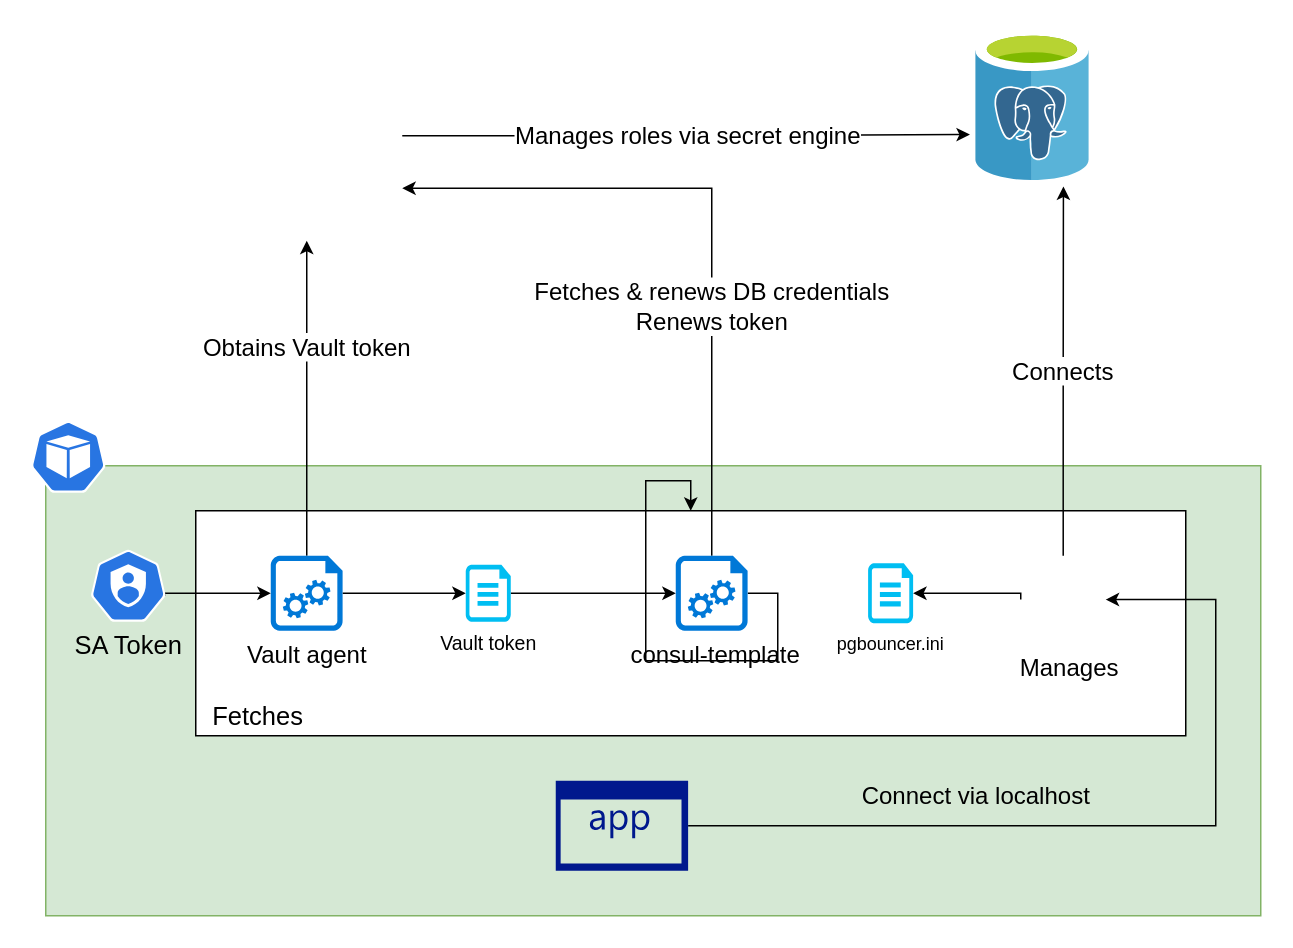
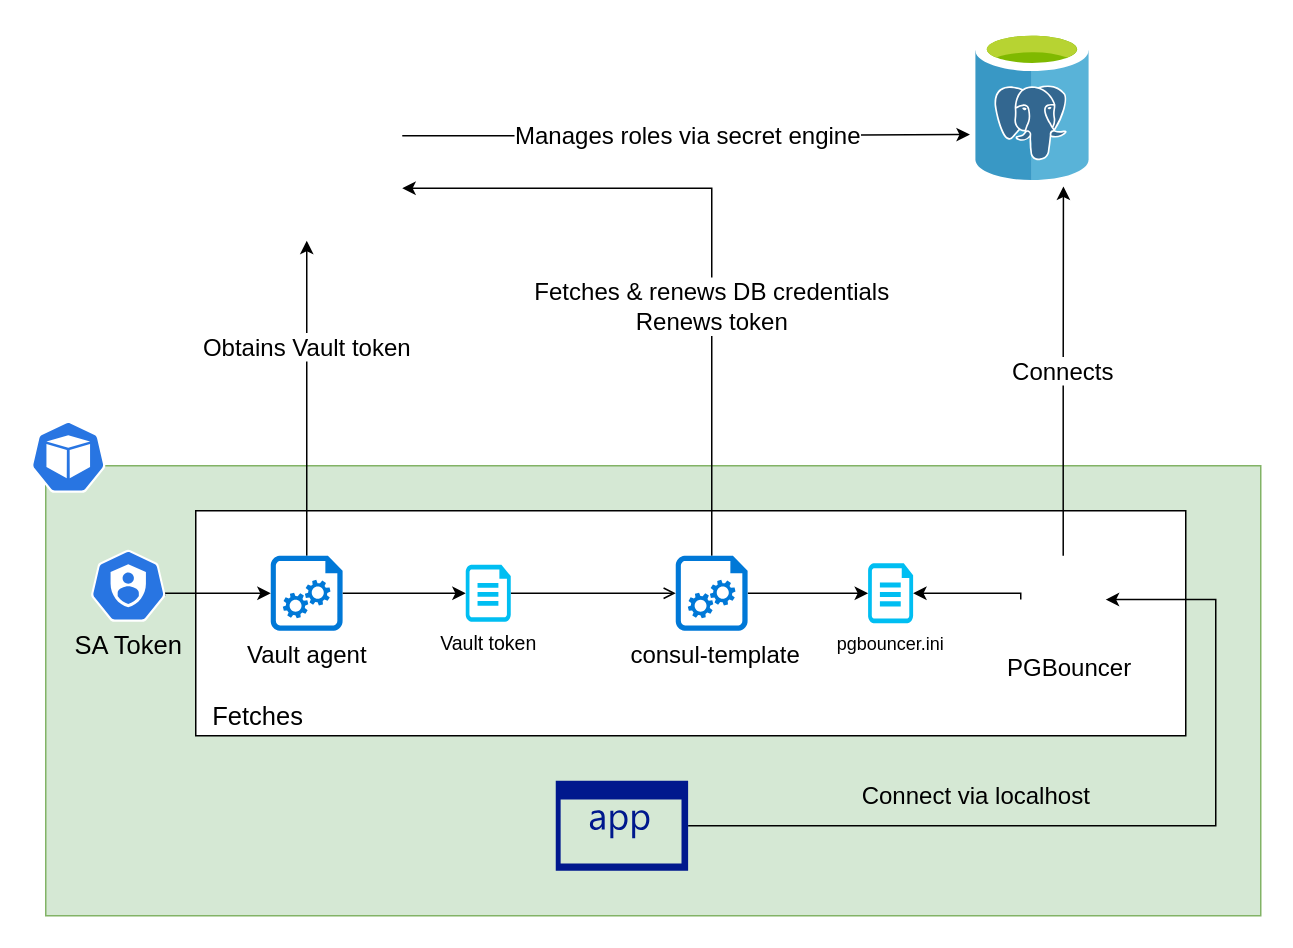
- <mxCell id="21" style="edgeStyle=orthogonalEdgeStyle;rounded=0;orthogonalLoop=1;jettySize=auto;html=1;exitX=1;exitY=0.5;exitDx=0;exitDy=0;exitPerimeter=0;entryX=0;entryY=0.5;entryDx=0;entryDy=0;entryPerimeter=0;fontSize=16;" edge="1" parent="1" source="22" target="15"><mxGeometry relative="1" as="geometry" /></mxCell>
+ <mxCell id="21" style="edgeStyle=orthogonalEdgeStyle;rounded=0;orthogonalLoop=1;jettySize=auto;html=1;exitX=1;exitY=0.5;exitDx=0;exitDy=0;exitPerimeter=0;entryX=0;entryY=0.5;entryDx=0;entryDy=0;entryPerimeter=0;fontSize=16;endArrow=open;" edge="1" parent="1" source="22" target="15"><mxGeometry relative="1" as="geometry" /></mxCell>
- <mxCell id="14" style="edgeStyle=orthogonalEdgeStyle;rounded=0;orthogonalLoop=1;jettySize=auto;html=1;exitX=1;exitY=0.5;exitDx=0;exitDy=0;exitPerimeter=0;fontSize=12;" edge="1" parent="1" source="15" target="3"><mxGeometry relative="1" as="geometry" /></mxCell>
+ <mxCell id="14" style="edgeStyle=orthogonalEdgeStyle;rounded=0;orthogonalLoop=1;jettySize=auto;html=1;exitX=1;exitY=0.5;exitDx=0;exitDy=0;exitPerimeter=0;fontSize=12;" edge="1" parent="1" source="15" target="23"><mxGeometry relative="1" as="geometry" /></mxCell>
- <mxCell id="9" value="  Manages" style="shape=image;verticalLabelPosition=bottom;labelBackgroundColor=default;verticalAlign=top;aspect=fixed;imageAspect=0;image=https://upload.wikimedia.org/wikipedia/commons/thumb/2/29/Postgresql_elephant.svg/1200px-Postgresql_elephant.svg.png;labelPosition=center;align=center;fontSize=16;" vertex="1" parent="1"><mxGeometry x="680" y="370" width="56.62" height="58.41" as="geometry" /></mxCell>
+ <mxCell id="9" value="  PGBouncer" style="shape=image;verticalLabelPosition=bottom;labelBackgroundColor=default;verticalAlign=top;aspect=fixed;imageAspect=0;image=https://upload.wikimedia.org/wikipedia/commons/thumb/2/29/Postgresql_elephant.svg/1200px-Postgresql_elephant.svg.png;labelPosition=center;align=center;fontSize=16;" vertex="1" parent="1"><mxGeometry x="680" y="370" width="56.62" height="58.41" as="geometry" /></mxCell>
